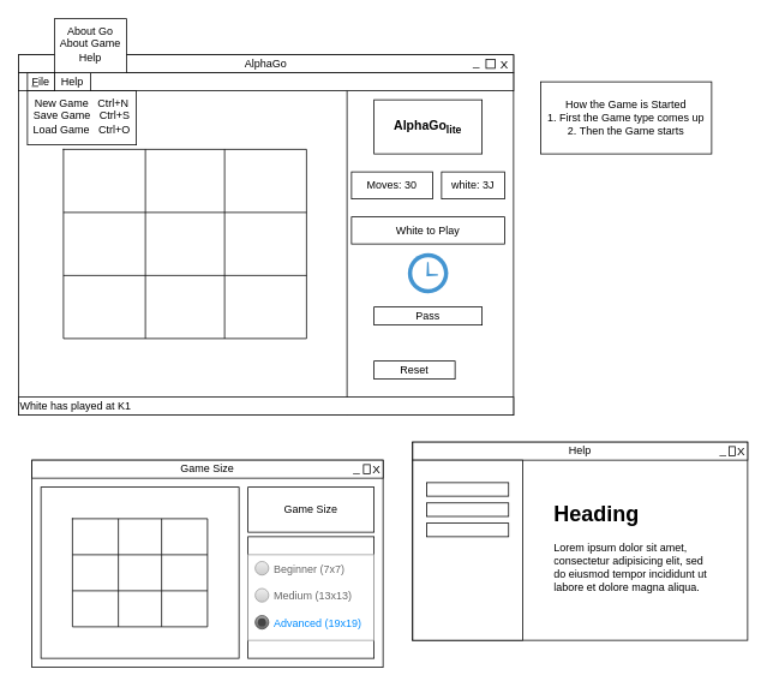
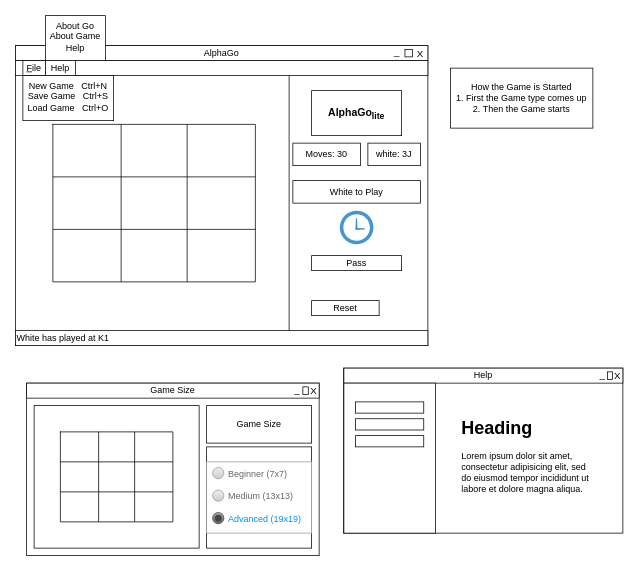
- <mxCell id="26" value="&lt;font style=&quot;font-size: 14px&quot;&gt;&lt;b&gt;AlphaGo&lt;sub&gt;lite&lt;/sub&gt;&lt;/b&gt;&lt;/font&gt;" style="rounded=0;whiteSpace=wrap;html=1;strokeWidth=1;" parent="1" vertex="1"><mxGeometry x="415" y="110" width="120" height="60" as="geometry" /></mxCell>
+ <mxCell id="26" value="&lt;font style=&quot;font-size: 14px&quot;&gt;&lt;b&gt;AlphaGo&lt;sub&gt;lite&lt;/sub&gt;&lt;/b&gt;&lt;/font&gt;" style="rounded=0;whiteSpace=wrap;html=1;strokeWidth=1;" parent="1" vertex="1"><mxGeometry x="415" y="120" width="120" height="60" as="geometry" /></mxCell>
